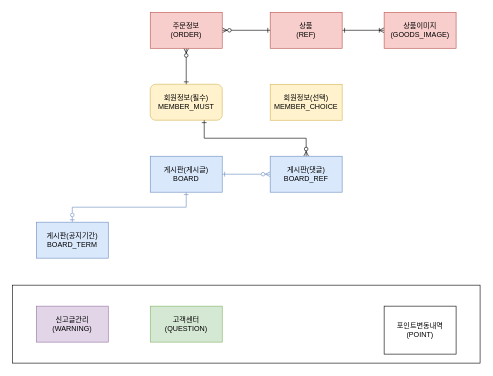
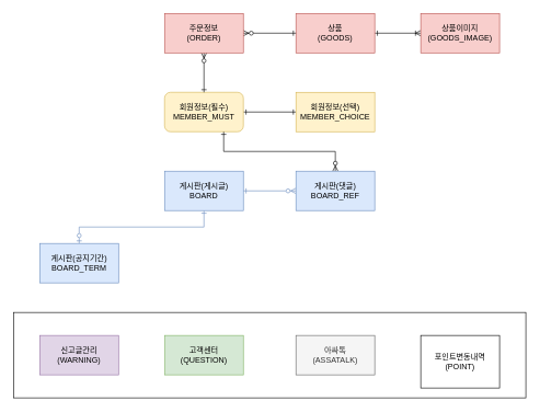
- <mxCell id="12" value="상품&lt;br&gt;(REF)" style="rounded=0;whiteSpace=wrap;html=1;fillColor=#f8cecc;strokeColor=#b85450;" vertex="1" parent="1"><mxGeometry x="450" y="20" width="120" height="60" as="geometry" /></mxCell>
+ <mxCell id="12" value="상품&lt;br&gt;(GOODS)" style="rounded=0;whiteSpace=wrap;html=1;fillColor=#f8cecc;strokeColor=#b85450;" vertex="1" parent="1"><mxGeometry x="450" y="20" width="120" height="60" as="geometry" /></mxCell>
+ <mxCell id="3" value="" style="edgeStyle=orthogonalEdgeStyle;rounded=0;orthogonalLoop=1;jettySize=auto;html=1;endArrow=ERone;endFill=0;startArrow=ERone;startFill=0;" edge="1" parent="1" source="4" target="5"><mxGeometry relative="1" as="geometry" /></mxCell>
+ <mxCell id="15" value="아싸톡&lt;br&gt;(ASSATALK)" style="rounded=0;whiteSpace=wrap;html=1;fillColor=#f5f5f5;strokeColor=#666666;fontColor=#333333;" vertex="1" parent="1"><mxGeometry x="450" y="510" width="120" height="60" as="geometry" /></mxCell>
